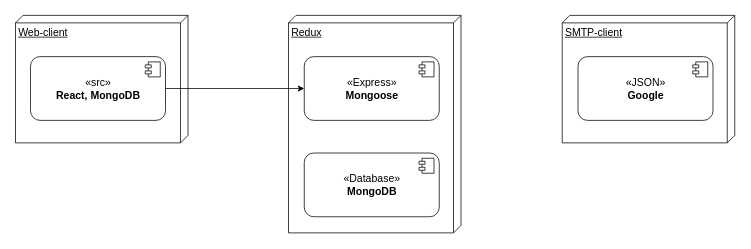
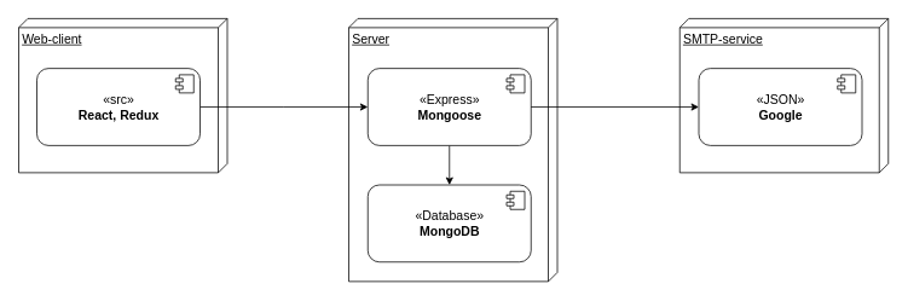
- <mxCell id="2" value="Redux" style="verticalAlign=top;align=left;spacingTop=8;spacingLeft=2;spacingRight=12;shape=cube;size=10;direction=south;fontStyle=4;html=1;rounded=1;fontFamily=Helvetica;fontSize=14;fontColor=#000000;" parent="1" vertex="1"><mxGeometry x="384" y="20" width="230" height="290" as="geometry" /></mxCell>
+ <mxCell id="2" value="Server" style="verticalAlign=top;align=left;spacingTop=8;spacingLeft=2;spacingRight=12;shape=cube;size=10;direction=south;fontStyle=4;html=1;rounded=1;fontFamily=Helvetica;fontSize=14;fontColor=#000000;" parent="1" vertex="1"><mxGeometry x="384" y="20" width="230" height="290" as="geometry" /></mxCell>
- <mxCell id="12" value="SMTP-client" style="verticalAlign=top;align=left;spacingTop=8;spacingLeft=2;spacingRight=12;shape=cube;size=10;direction=south;fontStyle=4;html=1;rounded=1;fontFamily=Helvetica;fontSize=14;fontColor=#000000;" parent="1" vertex="1"><mxGeometry x="749" y="20" width="230" height="170" as="geometry" /></mxCell>
+ <mxCell id="12" value="SMTP-service" style="verticalAlign=top;align=left;spacingTop=8;spacingLeft=2;spacingRight=12;shape=cube;size=10;direction=south;fontStyle=4;html=1;rounded=1;fontFamily=Helvetica;fontSize=14;fontColor=#000000;" parent="1" vertex="1"><mxGeometry x="749" y="20" width="230" height="170" as="geometry" /></mxCell>
- <mxCell id="5" value="«src»&lt;br&gt;&lt;b&gt;React, MongoDB&lt;/b&gt;" style="html=1;dropTarget=0;rounded=1;fontFamily=Helvetica;fontSize=14;fontColor=#000000;align=center;" parent="1" vertex="1"><mxGeometry x="40" y="75" width="180" height="85" as="geometry" /></mxCell>
+ <mxCell id="5" value="«src»&lt;br&gt;&lt;b&gt;React, Redux&lt;/b&gt;" style="html=1;dropTarget=0;rounded=1;fontFamily=Helvetica;fontSize=14;fontColor=#000000;align=center;" parent="1" vertex="1"><mxGeometry x="40" y="75" width="180" height="85" as="geometry" /></mxCell>
+ <mxCell id="15" style="edgeStyle=orthogonalEdgeStyle;rounded=0;orthogonalLoop=1;jettySize=auto;html=1;exitX=1;exitY=0.5;exitDx=0;exitDy=0;strokeWidth=1;" edge="1" parent="1" source="10" target="13"><mxGeometry relative="1" as="geometry" /></mxCell>
+ <mxCell id="9" style="edgeStyle=orthogonalEdgeStyle;rounded=0;orthogonalLoop=1;jettySize=auto;html=1;entryX=0.5;entryY=0;entryDx=0;entryDy=0;fontFamily=Helvetica;fontSize=14;fontColor=#000000;strokeColor=default;strokeWidth=1;" parent="1" source="10" target="7" edge="1"><mxGeometry relative="1" as="geometry" /></mxCell>
